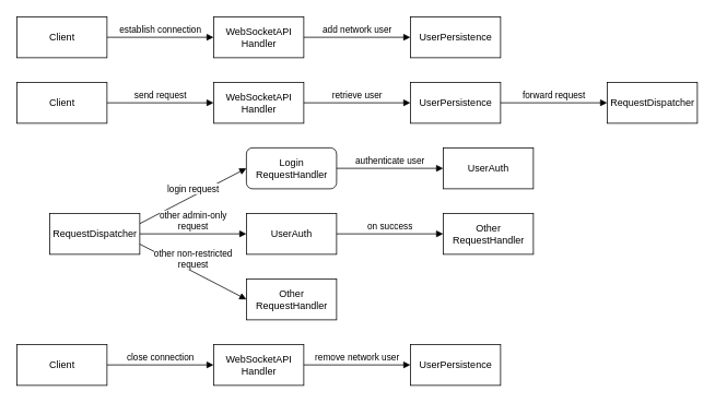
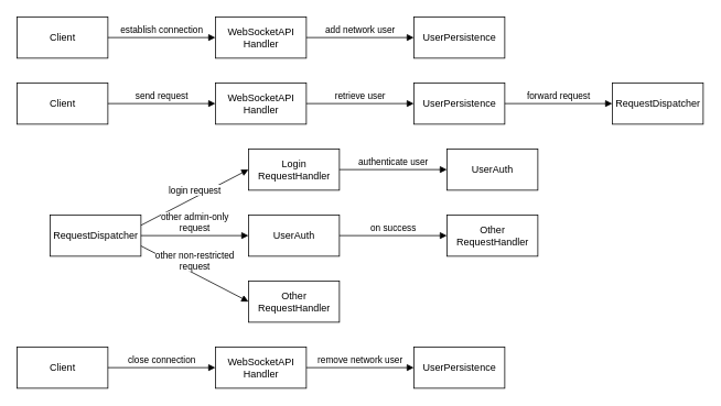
- <mxCell id="20" value="&lt;div&gt;Login&lt;/div&gt;&lt;div&gt;RequestHandler&lt;br&gt;&lt;/div&gt;" style="html=1;rounded=1;" vertex="1" parent="1"><mxGeometry x="300" y="180" width="110" height="50" as="geometry" /></mxCell>
+ <mxCell id="20" value="&lt;div&gt;Login&lt;/div&gt;&lt;div&gt;RequestHandler&lt;br&gt;&lt;/div&gt;" style="html=1;" vertex="1" parent="1"><mxGeometry x="300" y="180" width="110" height="50" as="geometry" /></mxCell>
